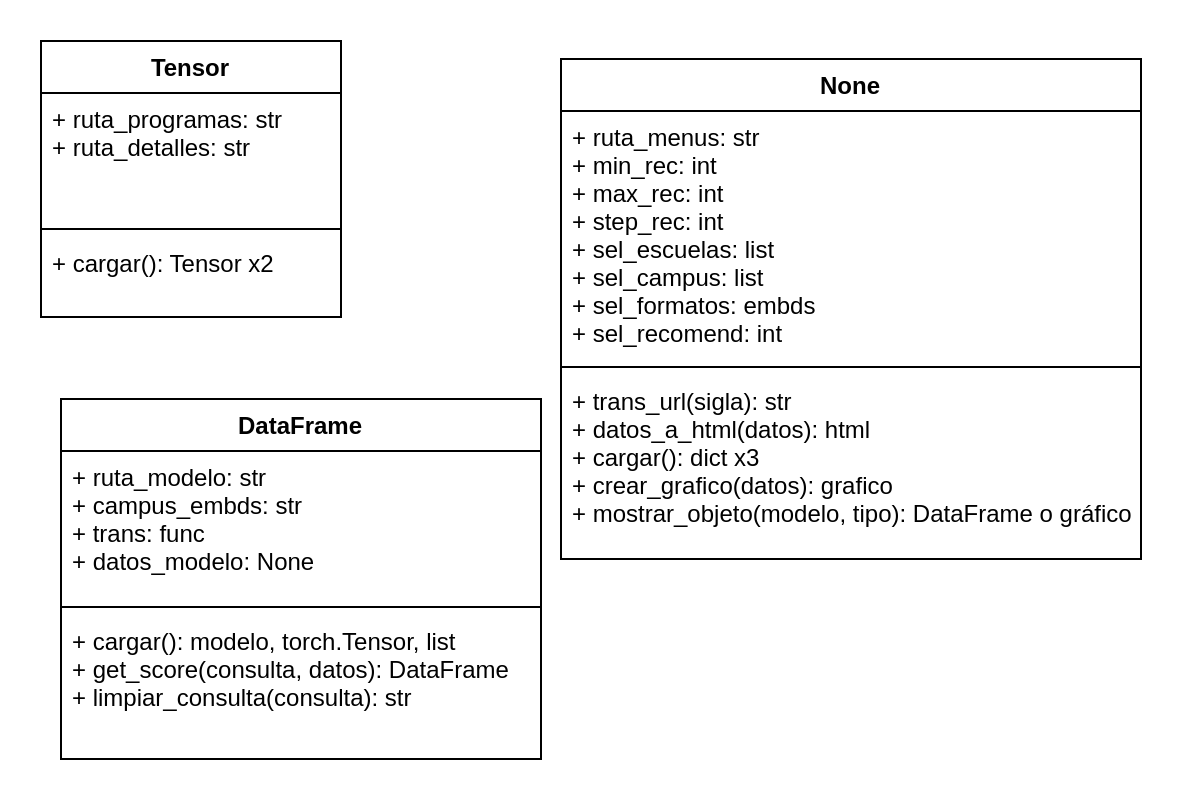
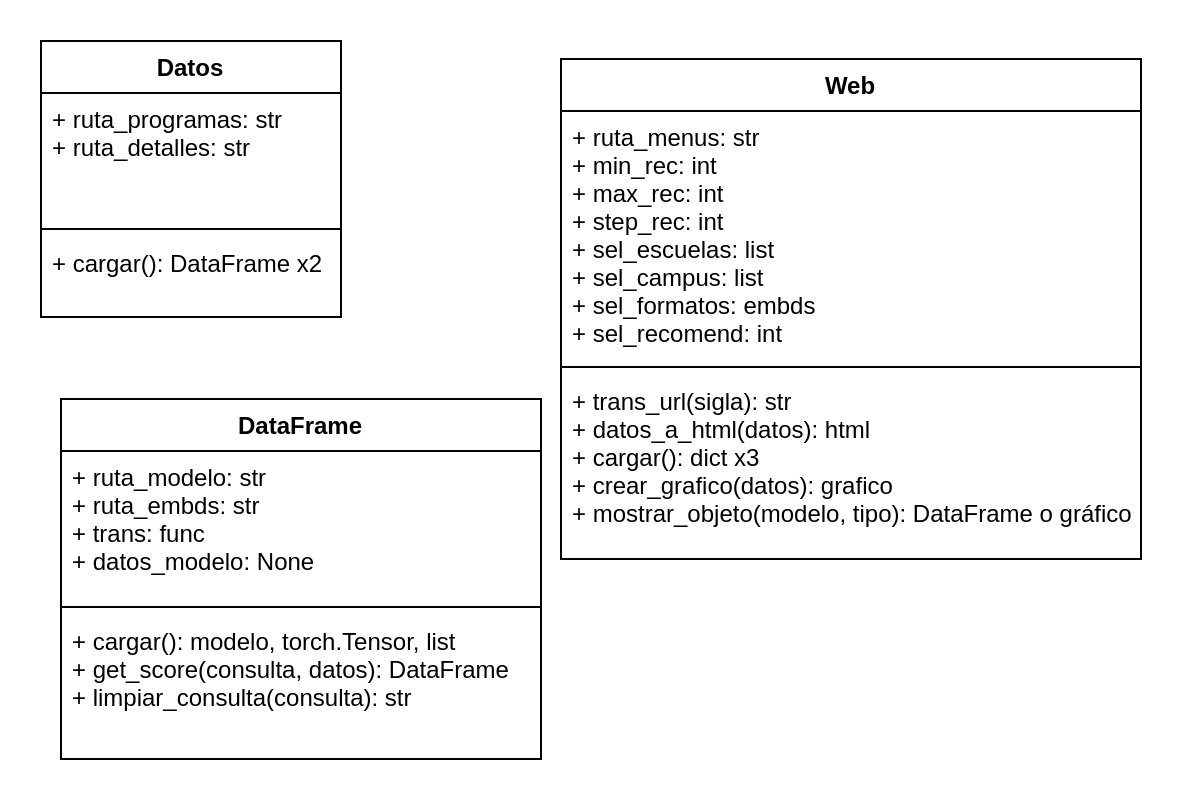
- <mxCell id="2" value="Tensor" style="swimlane;fontStyle=1;align=center;verticalAlign=top;childLayout=stackLayout;horizontal=1;startSize=26;horizontalStack=0;resizeParent=1;resizeParentMax=0;resizeLast=0;collapsible=1;marginBottom=0;" parent="1" vertex="1"><mxGeometry x="20" y="20" width="150" height="138" as="geometry" /></mxCell>
+ <mxCell id="2" value="Datos" style="swimlane;fontStyle=1;align=center;verticalAlign=top;childLayout=stackLayout;horizontal=1;startSize=26;horizontalStack=0;resizeParent=1;resizeParentMax=0;resizeLast=0;collapsible=1;marginBottom=0;" parent="1" vertex="1"><mxGeometry x="20" y="20" width="150" height="138" as="geometry" /></mxCell>
- <mxCell id="10" value="None" style="swimlane;fontStyle=1;align=center;verticalAlign=top;childLayout=stackLayout;horizontal=1;startSize=26;horizontalStack=0;resizeParent=1;resizeParentMax=0;resizeLast=0;collapsible=1;marginBottom=0;" parent="1" vertex="1"><mxGeometry x="280" y="29" width="290" height="250" as="geometry" /></mxCell>
+ <mxCell id="10" value="Web" style="swimlane;fontStyle=1;align=center;verticalAlign=top;childLayout=stackLayout;horizontal=1;startSize=26;horizontalStack=0;resizeParent=1;resizeParentMax=0;resizeLast=0;collapsible=1;marginBottom=0;" parent="1" vertex="1"><mxGeometry x="280" y="29" width="290" height="250" as="geometry" /></mxCell>
- <mxCell id="5" value="+ cargar(): Tensor x2" style="text;strokeColor=none;fillColor=none;align=left;verticalAlign=top;spacingLeft=4;spacingRight=4;overflow=hidden;rotatable=0;points=[[0,0.5],[1,0.5]];portConstraint=eastwest;" parent="2" vertex="1"><mxGeometry y="98" width="150" height="40" as="geometry" /></mxCell>
+ <mxCell id="5" value="+ cargar(): DataFrame x2" style="text;strokeColor=none;fillColor=none;align=left;verticalAlign=top;spacingLeft=4;spacingRight=4;overflow=hidden;rotatable=0;points=[[0,0.5],[1,0.5]];portConstraint=eastwest;" parent="2" vertex="1"><mxGeometry y="98" width="150" height="40" as="geometry" /></mxCell>
- <mxCell id="7" value="+ ruta_modelo: str&#10;+ campus_embds: str&#10;+ trans: func&#10;+ datos_modelo: None " style="text;strokeColor=none;fillColor=none;align=left;verticalAlign=top;spacingLeft=4;spacingRight=4;overflow=hidden;rotatable=0;points=[[0,0.5],[1,0.5]];portConstraint=eastwest;" parent="6" vertex="1"><mxGeometry y="26" width="240" height="74" as="geometry" /></mxCell>
+ <mxCell id="7" value="+ ruta_modelo: str&#10;+ ruta_embds: str&#10;+ trans: func&#10;+ datos_modelo: None " style="text;strokeColor=none;fillColor=none;align=left;verticalAlign=top;spacingLeft=4;spacingRight=4;overflow=hidden;rotatable=0;points=[[0,0.5],[1,0.5]];portConstraint=eastwest;" parent="6" vertex="1"><mxGeometry y="26" width="240" height="74" as="geometry" /></mxCell>
